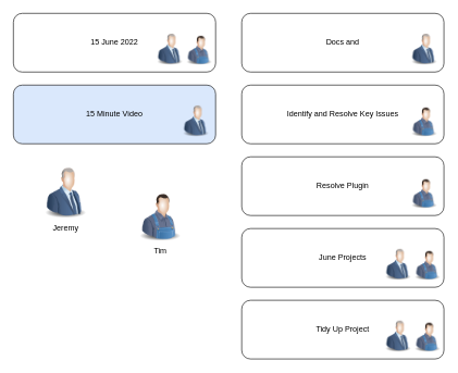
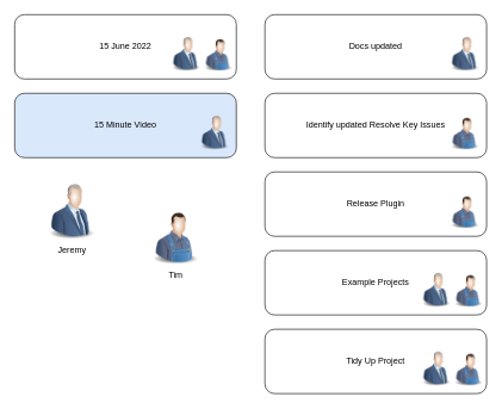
- <mxCell id="3" value="Docs and" style="rounded=1;whiteSpace=wrap;html=1;" vertex="1" parent="1"><mxGeometry x="370" y="20" width="310" height="90" as="geometry" /></mxCell>
+ <mxCell id="3" value="Docs updated" style="rounded=1;whiteSpace=wrap;html=1;" vertex="1" parent="1"><mxGeometry x="370" y="20" width="310" height="90" as="geometry" /></mxCell>
- <mxCell id="7" value="Identify and Resolve Key Issues" style="rounded=1;whiteSpace=wrap;html=1;" vertex="1" parent="1"><mxGeometry x="370" y="130" width="310" height="90" as="geometry" /></mxCell>
+ <mxCell id="7" value="Identify updated Resolve Key Issues" style="rounded=1;whiteSpace=wrap;html=1;" vertex="1" parent="1"><mxGeometry x="370" y="130" width="310" height="90" as="geometry" /></mxCell>
- <mxCell id="5" value="Resolve Plugin" style="rounded=1;whiteSpace=wrap;html=1;" vertex="1" parent="1"><mxGeometry x="370" y="240" width="310" height="90" as="geometry" /></mxCell>
+ <mxCell id="5" value="Release Plugin" style="rounded=1;whiteSpace=wrap;html=1;" vertex="1" parent="1"><mxGeometry x="370" y="240" width="310" height="90" as="geometry" /></mxCell>
- <mxCell id="6" value="June Projects" style="rounded=1;whiteSpace=wrap;html=1;" vertex="1" parent="1"><mxGeometry x="370" y="350" width="310" height="90" as="geometry" /></mxCell>
+ <mxCell id="6" value="Example Projects" style="rounded=1;whiteSpace=wrap;html=1;" vertex="1" parent="1"><mxGeometry x="370" y="350" width="310" height="90" as="geometry" /></mxCell>
